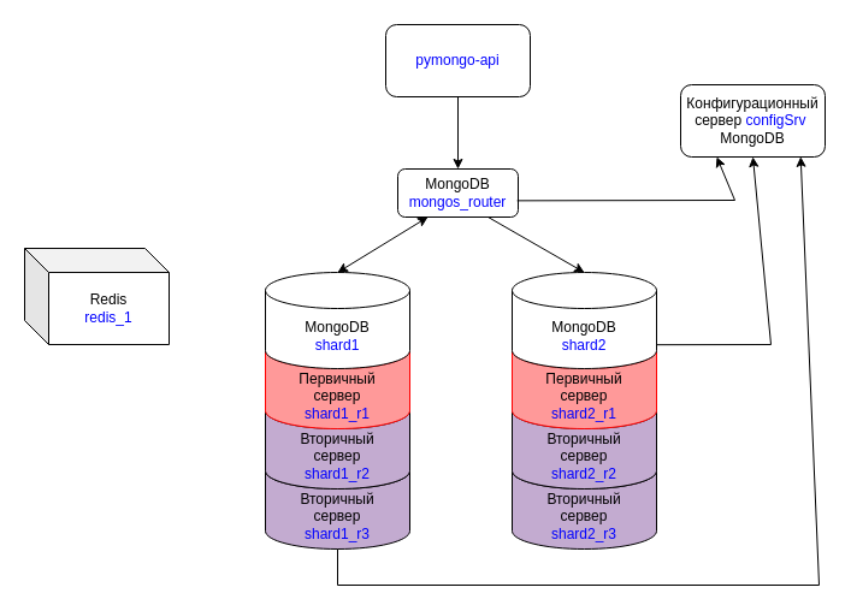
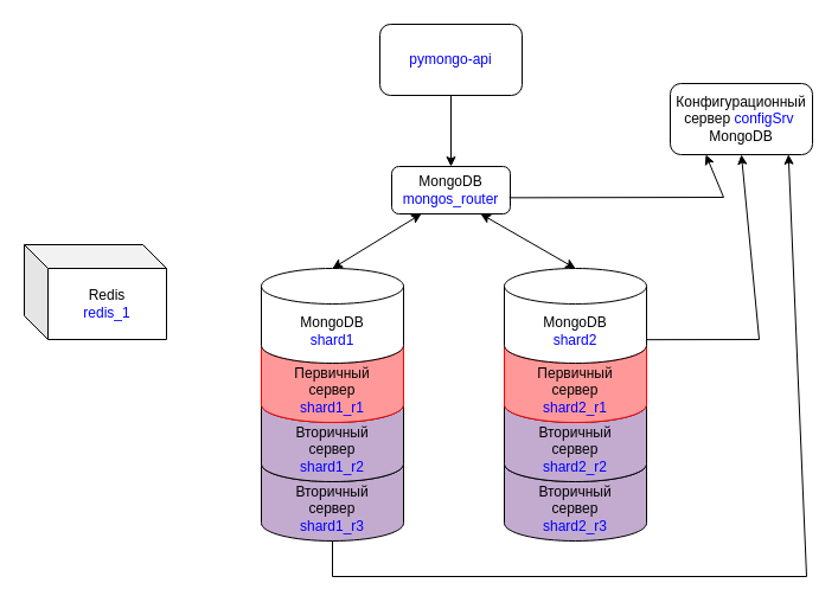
- <mxCell id="15" value="" style="endArrow=none;startArrow=classic;html=1;rounded=0;exitX=0.5;exitY=0;exitDx=0;exitDy=0;exitPerimeter=0;entryX=0.75;entryY=1;entryDx=0;entryDy=0;" parent="1" source="13" target="9" edge="1"><mxGeometry width="50" height="50" relative="1" as="geometry"><mxPoint x="240" y="146" as="sourcePoint" /><mxPoint x="290" y="96" as="targetPoint" /></mxGeometry></mxCell>
+ <mxCell id="15" value="" style="endArrow=classic;startArrow=classic;html=1;rounded=0;exitX=0.5;exitY=0;exitDx=0;exitDy=0;exitPerimeter=0;entryX=0.75;entryY=1;entryDx=0;entryDy=0;" parent="1" source="13" target="9" edge="1"><mxGeometry width="50" height="50" relative="1" as="geometry"><mxPoint x="240" y="146" as="sourcePoint" /><mxPoint x="290" y="96" as="targetPoint" /></mxGeometry></mxCell>
